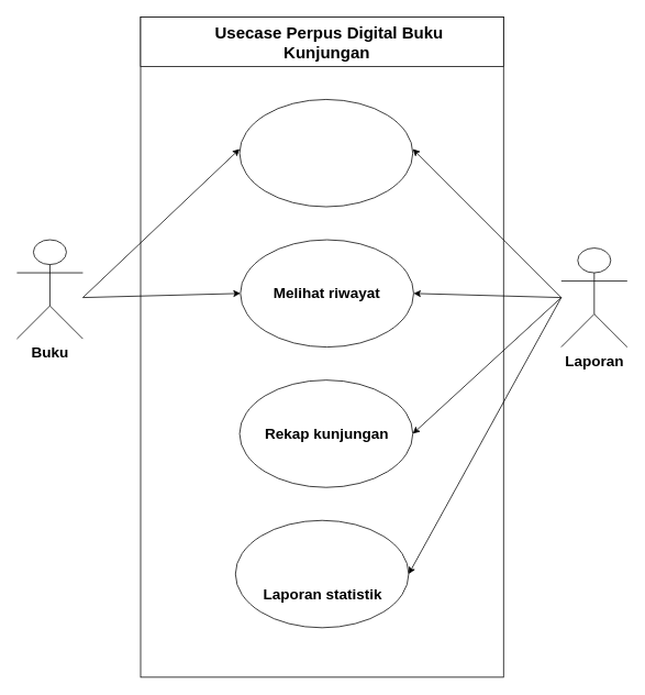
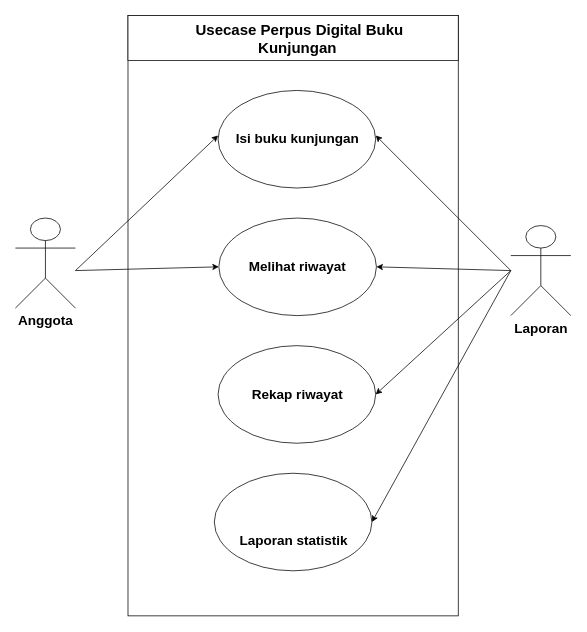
+ <mxCell id="8" value="&lt;b&gt;&lt;font style=&quot;font-size: 18px;&quot;&gt;Isi buku kunjungan&lt;/font&gt;&lt;/b&gt;" style="text;html=1;strokeColor=none;fillColor=none;align=center;verticalAlign=middle;whiteSpace=wrap;rounded=0;" vertex="1" parent="1"><mxGeometry x="306" y="170" width="180" height="30" as="geometry" /></mxCell>
- <mxCell id="4" value="&lt;b&gt;&lt;font style=&quot;font-size: 18px;&quot;&gt;Buku&lt;/font&gt;&lt;/b&gt;" style="shape=umlActor;verticalLabelPosition=bottom;verticalAlign=top;html=1;outlineConnect=0;" vertex="1" parent="1"><mxGeometry x="20" y="290" width="80" height="120" as="geometry" /></mxCell>
+ <mxCell id="4" value="&lt;b&gt;&lt;font style=&quot;font-size: 18px;&quot;&gt;Anggota&lt;/font&gt;&lt;/b&gt;" style="shape=umlActor;verticalLabelPosition=bottom;verticalAlign=top;html=1;outlineConnect=0;" vertex="1" parent="1"><mxGeometry x="20" y="290" width="80" height="120" as="geometry" /></mxCell>
- <mxCell id="12" value="&lt;span style=&quot;font-size: 18px;&quot;&gt;&lt;b&gt;Rekap kunjungan&lt;/b&gt;&lt;/span&gt;" style="text;html=1;strokeColor=none;fillColor=none;align=center;verticalAlign=middle;whiteSpace=wrap;rounded=0;" vertex="1" parent="1"><mxGeometry x="306" y="510" width="180" height="30" as="geometry" /></mxCell>
+ <mxCell id="12" value="&lt;span style=&quot;font-size: 18px;&quot;&gt;&lt;b&gt;Rekap riwayat&lt;/b&gt;&lt;/span&gt;" style="text;html=1;strokeColor=none;fillColor=none;align=center;verticalAlign=middle;whiteSpace=wrap;rounded=0;" vertex="1" parent="1"><mxGeometry x="306" y="510" width="180" height="30" as="geometry" /></mxCell>
